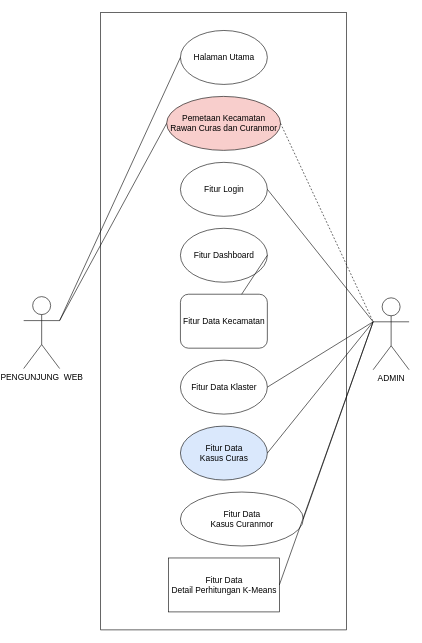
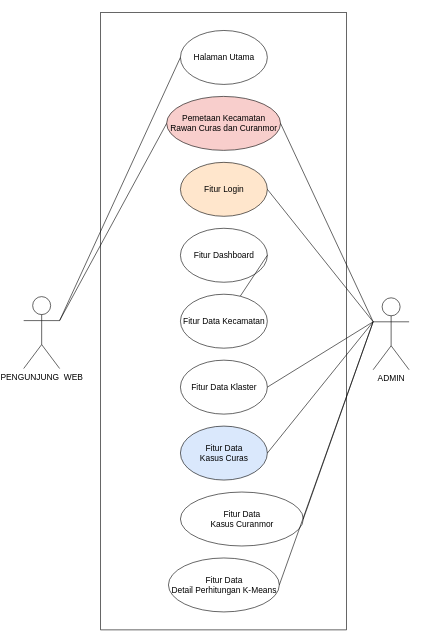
- <mxCell id="7" value="&lt;font style=&quot;font-size: 14px;&quot;&gt;Fitur Login&lt;/font&gt;" style="ellipse;whiteSpace=wrap;html=1;" parent="1" vertex="1"><mxGeometry x="281.5" y="270" width="145" height="90" as="geometry" /></mxCell>
+ <mxCell id="7" value="&lt;font style=&quot;font-size: 14px;&quot;&gt;Fitur Login&lt;/font&gt;" style="ellipse;whiteSpace=wrap;html=1;fillColor=#ffe6cc;" parent="1" vertex="1"><mxGeometry x="281.5" y="270" width="145" height="90" as="geometry" /></mxCell>
- <mxCell id="13" value="" style="endArrow=none;html=1;rounded=0;exitX=1;exitY=0.5;exitDx=0;exitDy=0;entryX=0;entryY=0.333;entryDx=0;entryDy=0;entryPerimeter=0;dashed=1;" parent="1" source="5" target="3" edge="1"><mxGeometry width="50" height="50" relative="1" as="geometry"><mxPoint x="116" y="525" as="sourcePoint" /><mxPoint x="291" y="215" as="targetPoint" /></mxGeometry></mxCell>
+ <mxCell id="13" value="" style="endArrow=none;html=1;rounded=0;exitX=1;exitY=0.5;exitDx=0;exitDy=0;entryX=0;entryY=0.333;entryDx=0;entryDy=0;entryPerimeter=0;" parent="1" source="5" target="3" edge="1"><mxGeometry width="50" height="50" relative="1" as="geometry"><mxPoint x="116" y="525" as="sourcePoint" /><mxPoint x="291" y="215" as="targetPoint" /></mxGeometry></mxCell>
- <mxCell id="9" value="&lt;font style=&quot;font-size: 14px;&quot;&gt;Fitur Data Kecamatan&lt;/font&gt;" style="whiteSpace=wrap;html=1;rounded=1;" parent="1" vertex="1"><mxGeometry x="281.5" y="490" width="145" height="90" as="geometry" /></mxCell>
+ <mxCell id="9" value="&lt;font style=&quot;font-size: 14px;&quot;&gt;Fitur Data Kecamatan&lt;/font&gt;" style="ellipse;whiteSpace=wrap;html=1;" parent="1" vertex="1"><mxGeometry x="281.5" y="490" width="145" height="90" as="geometry" /></mxCell>
- <mxCell id="19" value="&lt;font style=&quot;font-size: 14px;&quot;&gt;Fitur Data &lt;br&gt;Detail Perhitungan K-Means&lt;/font&gt;" style="whiteSpace=wrap;html=1;rounded=0;" vertex="1" parent="1"><mxGeometry x="261.5" y="930" width="185" height="90" as="geometry" /></mxCell>
+ <mxCell id="19" value="&lt;font style=&quot;font-size: 14px;&quot;&gt;Fitur Data &lt;br&gt;Detail Perhitungan K-Means&lt;/font&gt;" style="ellipse;whiteSpace=wrap;html=1;" vertex="1" parent="1"><mxGeometry x="261.5" y="930" width="185" height="90" as="geometry" /></mxCell>
